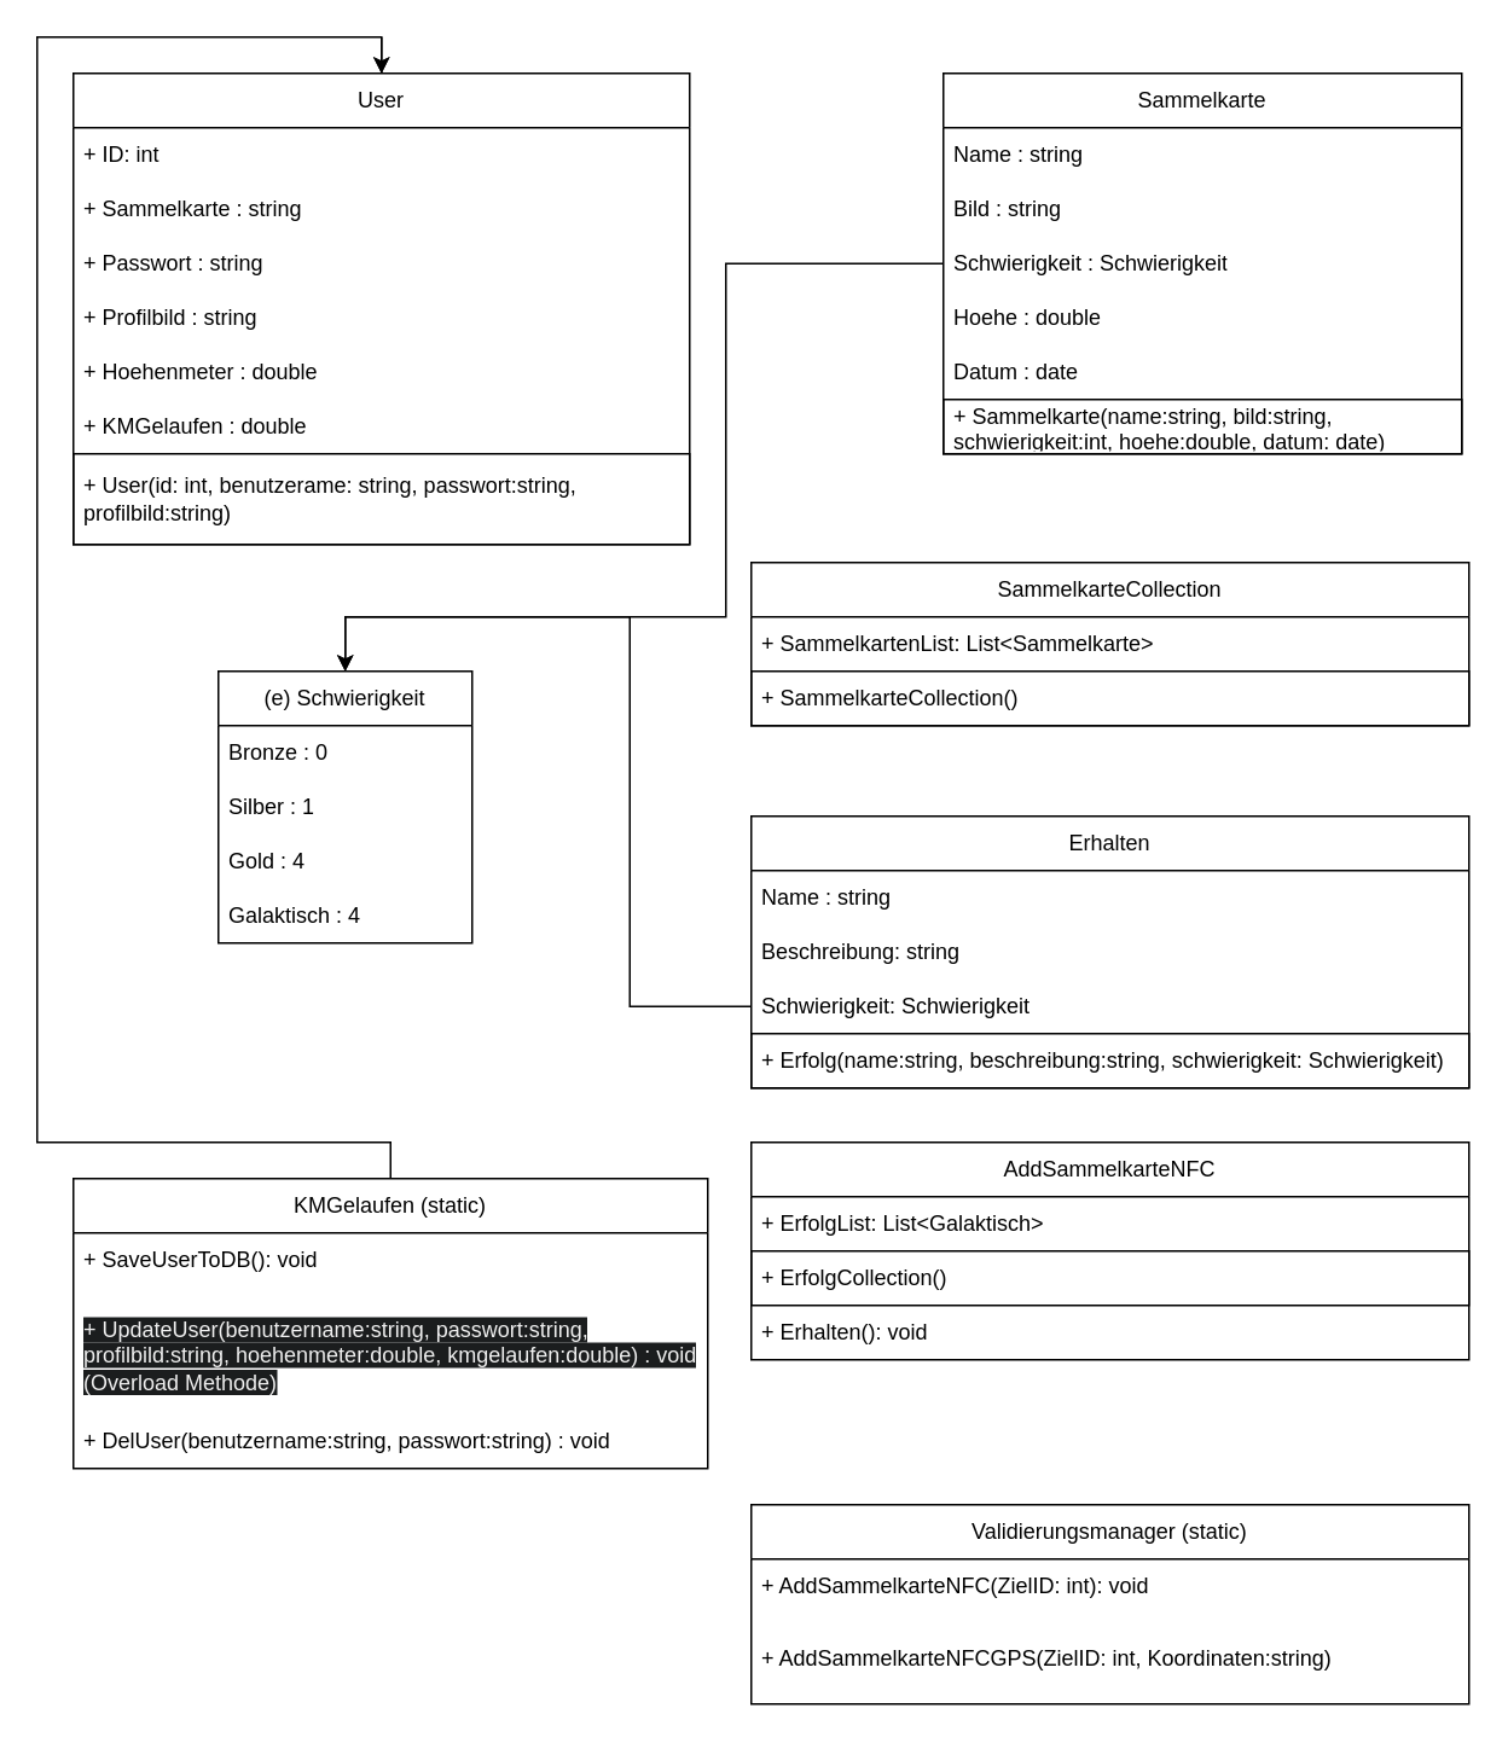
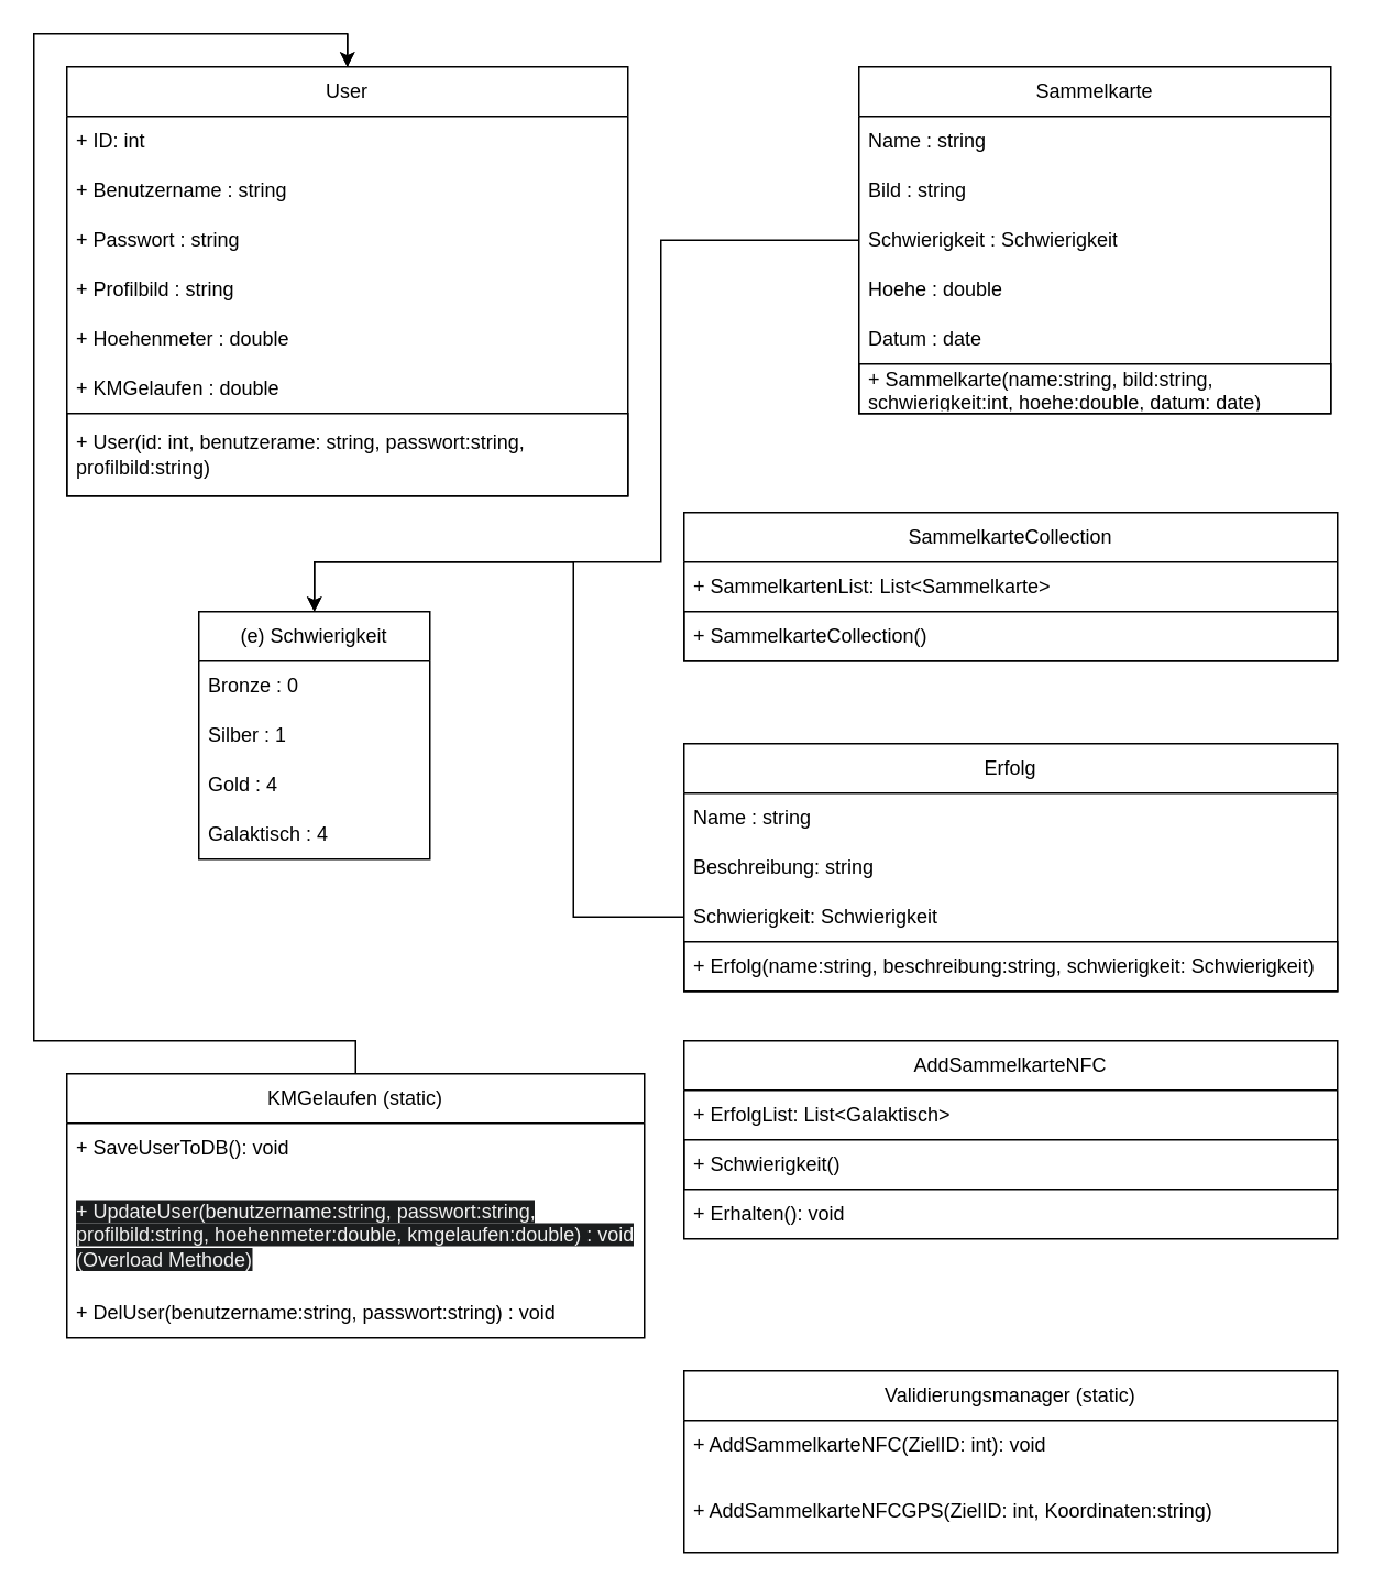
- <mxCell id="4" value="+ Sammelkarte : string" style="text;strokeColor=none;fillColor=none;align=left;verticalAlign=middle;spacingLeft=4;spacingRight=4;overflow=hidden;points=[[0,0.5],[1,0.5]];portConstraint=eastwest;rotatable=0;whiteSpace=wrap;html=1;" parent="2" vertex="1"><mxGeometry y="60" width="340" height="30" as="geometry" /></mxCell>
+ <mxCell id="4" value="+ Benutzername : string" style="text;strokeColor=none;fillColor=none;align=left;verticalAlign=middle;spacingLeft=4;spacingRight=4;overflow=hidden;points=[[0,0.5],[1,0.5]];portConstraint=eastwest;rotatable=0;whiteSpace=wrap;html=1;" parent="2" vertex="1"><mxGeometry y="60" width="340" height="30" as="geometry" /></mxCell>
- <mxCell id="21" value="Erhalten" style="swimlane;fontStyle=0;childLayout=stackLayout;horizontal=1;startSize=30;horizontalStack=0;resizeParent=1;resizeParentMax=0;resizeLast=0;collapsible=1;marginBottom=0;whiteSpace=wrap;html=1;" parent="1" vertex="1"><mxGeometry x="414" y="450" width="396" height="150" as="geometry" /></mxCell>
+ <mxCell id="21" value="Erfolg" style="swimlane;fontStyle=0;childLayout=stackLayout;horizontal=1;startSize=30;horizontalStack=0;resizeParent=1;resizeParentMax=0;resizeLast=0;collapsible=1;marginBottom=0;whiteSpace=wrap;html=1;" parent="1" vertex="1"><mxGeometry x="414" y="450" width="396" height="150" as="geometry" /></mxCell>
- <mxCell id="28" value="+ ErfolgCollection()" style="text;strokeColor=default;fillColor=none;align=left;verticalAlign=middle;spacingLeft=4;spacingRight=4;overflow=hidden;points=[[0,0.5],[1,0.5]];portConstraint=eastwest;rotatable=0;whiteSpace=wrap;html=1;" parent="26" vertex="1"><mxGeometry y="60" width="396" height="30" as="geometry" /></mxCell>
+ <mxCell id="28" value="+ Schwierigkeit()" style="text;strokeColor=default;fillColor=none;align=left;verticalAlign=middle;spacingLeft=4;spacingRight=4;overflow=hidden;points=[[0,0.5],[1,0.5]];portConstraint=eastwest;rotatable=0;whiteSpace=wrap;html=1;" parent="26" vertex="1"><mxGeometry y="60" width="396" height="30" as="geometry" /></mxCell>
